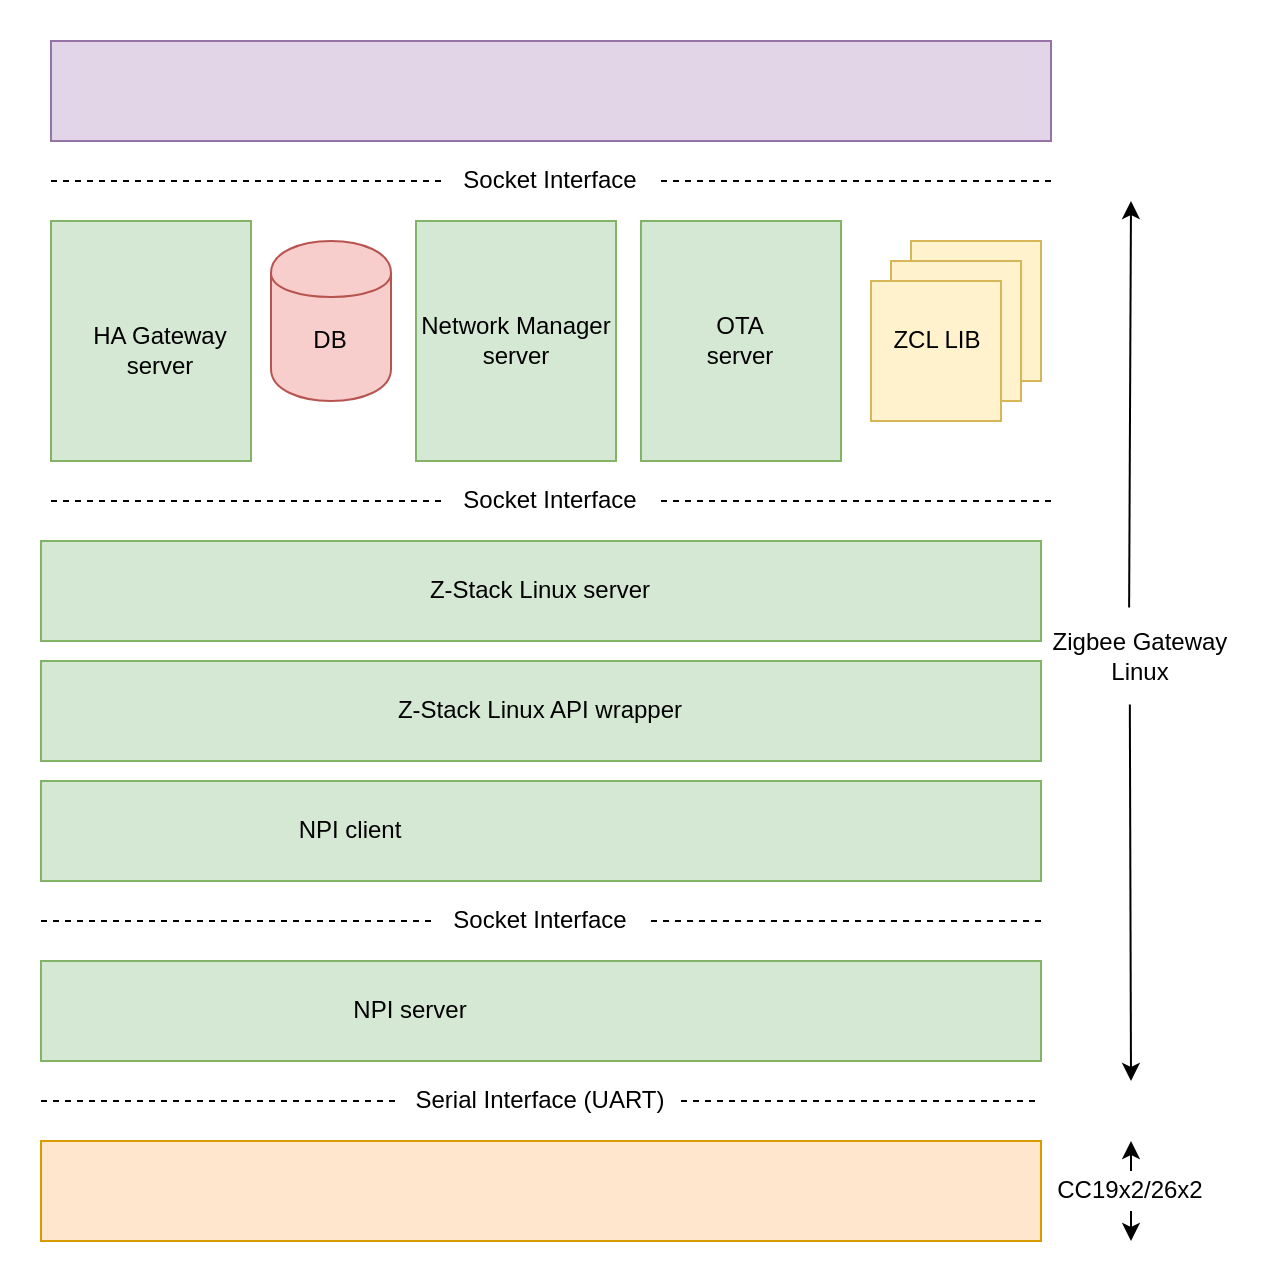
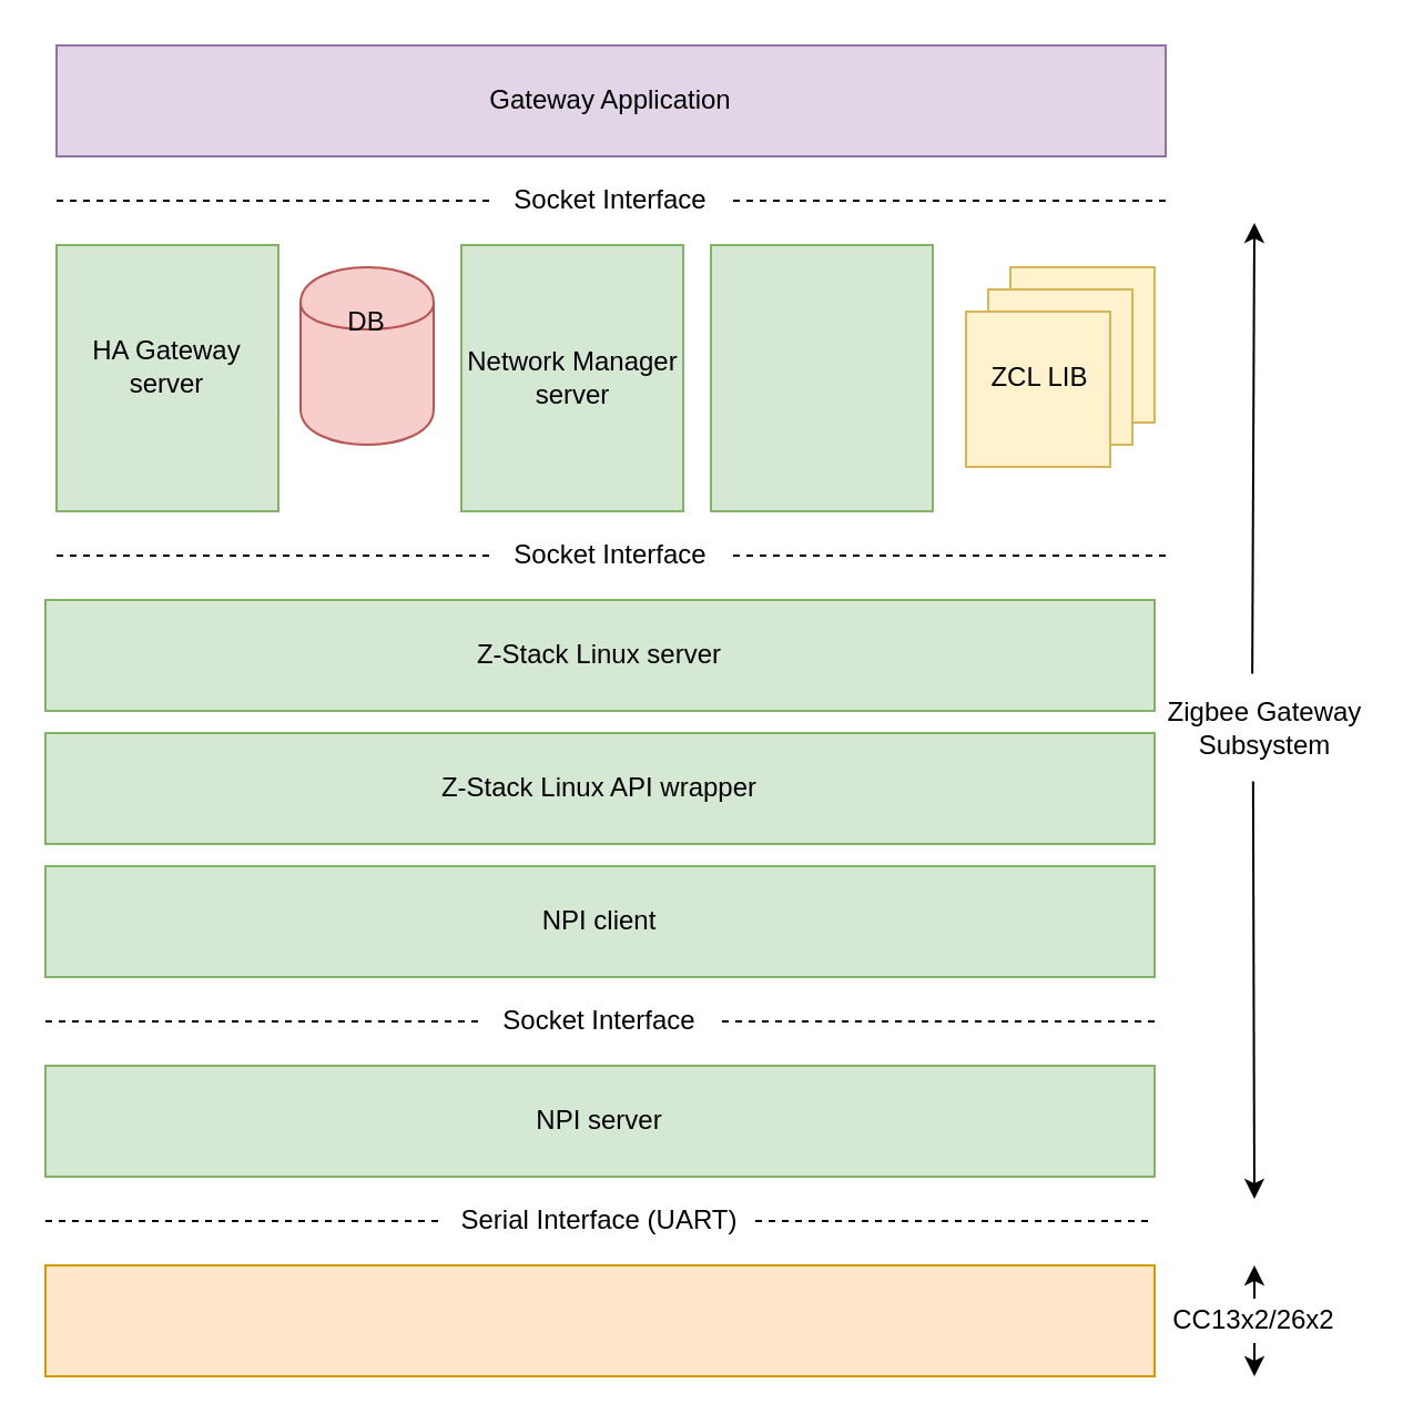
+ <mxCell id="3" value="Gateway Application" style="text;html=1;strokeColor=none;fillColor=none;align=center;verticalAlign=middle;whiteSpace=wrap;rounded=0;" vertex="1" parent="1"><mxGeometry x="190" y="35" width="170" height="20" as="geometry" /></mxCell>
- <mxCell id="17" value="DB" style="text;html=1;strokeColor=none;fillColor=none;align=center;verticalAlign=middle;whiteSpace=wrap;rounded=0;" vertex="1" parent="1"><mxGeometry x="145" y="160" width="40" height="20" as="geometry" /></mxCell>
+ <mxCell id="17" value="DB" style="text;html=1;strokeColor=none;fillColor=none;align=center;verticalAlign=middle;whiteSpace=wrap;rounded=0;" vertex="1" parent="1"><mxGeometry x="145" y="135" width="40" height="20" as="geometry" /></mxCell>
- <mxCell id="12" value="OTA&lt;br&gt;server&lt;br&gt;" style="text;html=1;strokeColor=none;fillColor=none;align=center;verticalAlign=middle;whiteSpace=wrap;rounded=0;" vertex="1" parent="1"><mxGeometry x="335" y="140" width="70" height="60" as="geometry" /></mxCell>
- <mxCell id="8" value="HA Gateway&lt;br&gt;server&lt;br&gt;" style="text;html=1;align=center;verticalAlign=middle;whiteSpace=wrap;rounded=0;" vertex="1" parent="1"><mxGeometry x="40" y="130" width="80" height="90" as="geometry" /></mxCell>
+ <mxCell id="8" value="HA Gateway&lt;br&gt;server&lt;br&gt;" style="text;html=1;align=center;verticalAlign=middle;whiteSpace=wrap;rounded=0;" vertex="1" parent="1"><mxGeometry x="35" y="120" width="80" height="90" as="geometry" /></mxCell>
- <mxCell id="40" value="Zigbee Gateway&lt;br&gt;Linux&lt;br&gt;" style="text;html=1;strokeColor=none;fillColor=none;align=center;verticalAlign=middle;whiteSpace=wrap;rounded=0;" vertex="1" parent="1"><mxGeometry x="525" y="302.5" width="90" height="50" as="geometry" /></mxCell>
+ <mxCell id="40" value="Zigbee Gateway&lt;br&gt;Subsystem&lt;br&gt;" style="text;html=1;strokeColor=none;fillColor=none;align=center;verticalAlign=middle;whiteSpace=wrap;rounded=0;" vertex="1" parent="1"><mxGeometry x="525" y="302.5" width="90" height="50" as="geometry" /></mxCell>
- <mxCell id="27" value="NPI client" style="text;html=1;strokeColor=none;fillColor=none;align=center;verticalAlign=middle;whiteSpace=wrap;rounded=0;" vertex="1" parent="1"><mxGeometry x="90" y="405" width="170" height="20" as="geometry" /></mxCell>
+ <mxCell id="27" value="NPI client" style="text;html=1;strokeColor=none;fillColor=none;align=center;verticalAlign=middle;whiteSpace=wrap;rounded=0;" vertex="1" parent="1"><mxGeometry x="185" y="405" width="170" height="20" as="geometry" /></mxCell>
- <mxCell id="32" value="NPI server" style="text;html=1;strokeColor=none;fillColor=none;align=center;verticalAlign=middle;whiteSpace=wrap;rounded=0;" vertex="1" parent="1"><mxGeometry x="120" y="495" width="170" height="20" as="geometry" /></mxCell>
+ <mxCell id="32" value="NPI server" style="text;html=1;strokeColor=none;fillColor=none;align=center;verticalAlign=middle;whiteSpace=wrap;rounded=0;" vertex="1" parent="1"><mxGeometry x="185" y="495" width="170" height="20" as="geometry" /></mxCell>
- <mxCell id="37" value="CC19x2/26x2" style="text;html=1;strokeColor=none;fillColor=none;align=center;verticalAlign=middle;whiteSpace=wrap;rounded=0;" vertex="1" parent="1"><mxGeometry x="525" y="585" width="80" height="20" as="geometry" /></mxCell>
+ <mxCell id="37" value="CC13x2/26x2" style="text;html=1;strokeColor=none;fillColor=none;align=center;verticalAlign=middle;whiteSpace=wrap;rounded=0;" vertex="1" parent="1"><mxGeometry x="525" y="585" width="80" height="20" as="geometry" /></mxCell>
